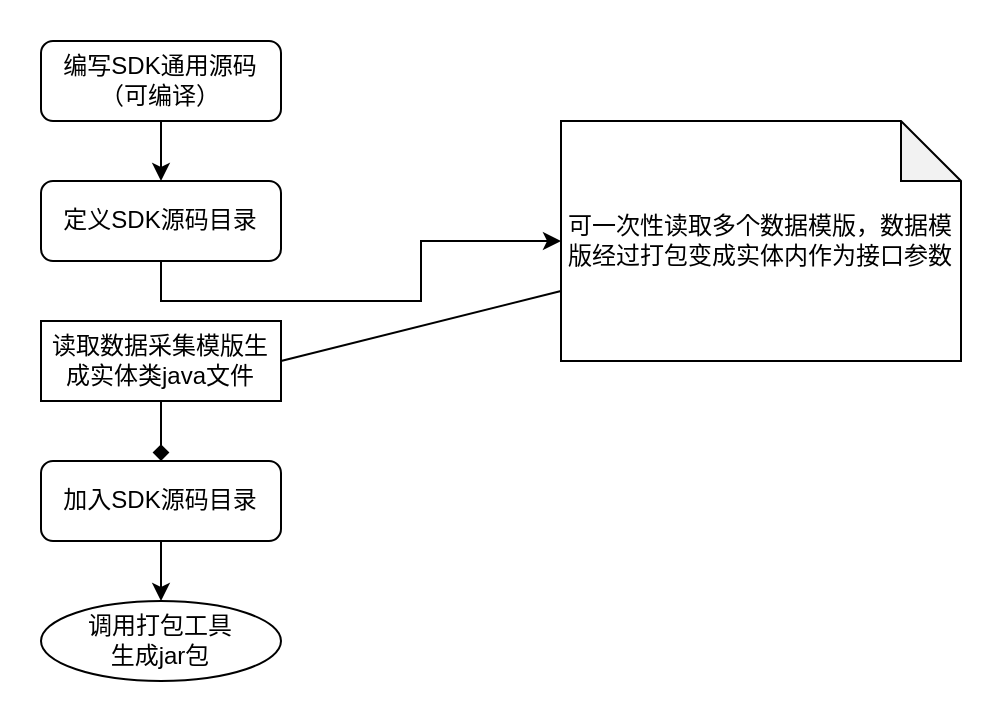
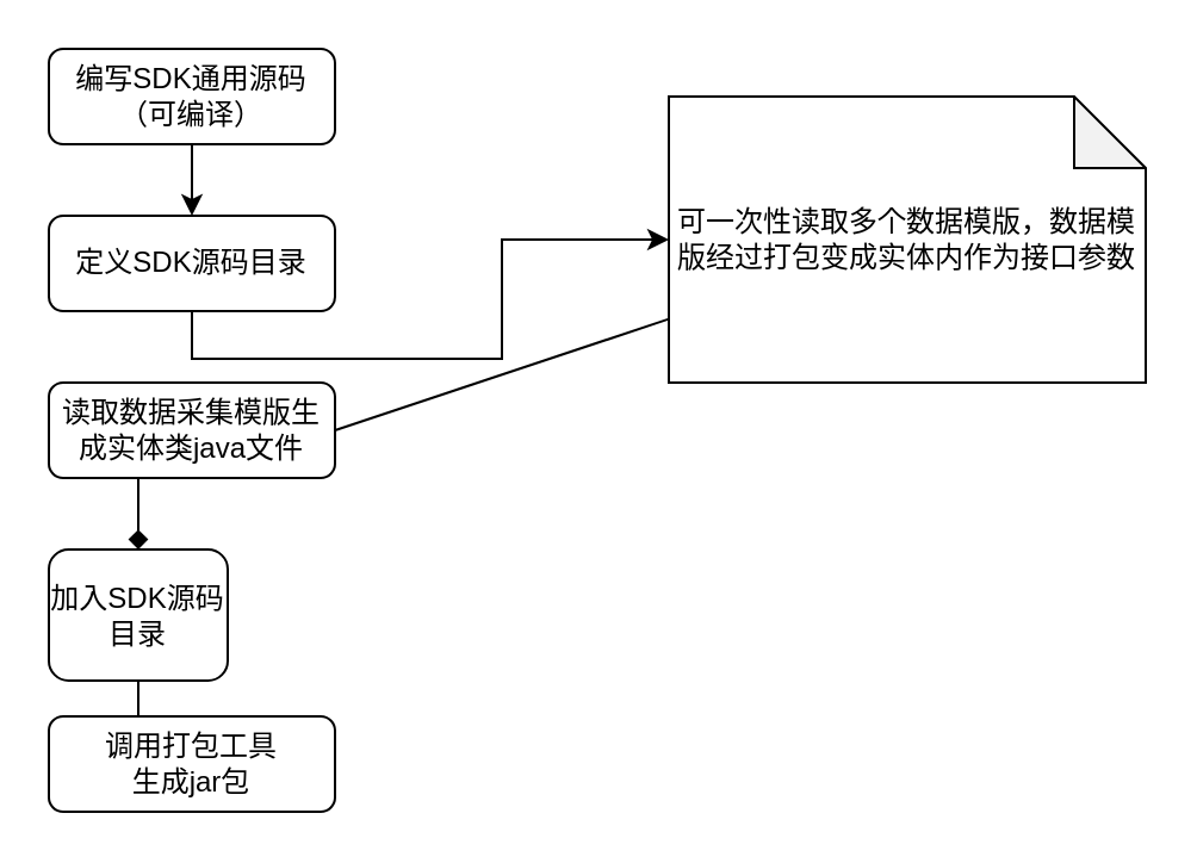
- <mxCell id="6" value="可一次性读取多个数据模版，数据模版经过打包变成实体内作为接口参数" style="shape=note;whiteSpace=wrap;html=1;backgroundOutline=1;darkOpacity=0.05;" parent="1" vertex="1"><mxGeometry x="280" y="60" width="200" height="120" as="geometry" /></mxCell>
+ <mxCell id="6" value="可一次性读取多个数据模版，数据模版经过打包变成实体内作为接口参数" style="shape=note;whiteSpace=wrap;html=1;backgroundOutline=1;darkOpacity=0.05;" parent="1" vertex="1"><mxGeometry x="280" y="40" width="200" height="120" as="geometry" /></mxCell>
- <mxCell id="5" value="读取数据采集模版生成实体类java文件" style="whiteSpace=wrap;html=1;rounded=0;" parent="1" vertex="1"><mxGeometry x="20" y="160" width="120" height="40" as="geometry" /></mxCell>
+ <mxCell id="5" value="读取数据采集模版生成实体类java文件" style="rounded=1;whiteSpace=wrap;html=1;" parent="1" vertex="1"><mxGeometry x="20" y="160" width="120" height="40" as="geometry" /></mxCell>
- <mxCell id="3" value="加入SDK源码目录" style="rounded=1;whiteSpace=wrap;html=1;" parent="1" vertex="1"><mxGeometry x="20" y="230" width="120" height="40" as="geometry" /></mxCell>
+ <mxCell id="3" value="加入SDK源码目录" style="rounded=1;whiteSpace=wrap;html=1;" parent="1" vertex="1"><mxGeometry x="20" y="230" width="75" height="55" as="geometry" /></mxCell>
- <mxCell id="12" value="调用打包工具&lt;br&gt;生成jar包" style="ellipse;whiteSpace=wrap;html=1;" parent="1" vertex="1"><mxGeometry x="20" y="300" width="120" height="40" as="geometry" /></mxCell>
+ <mxCell id="12" value="调用打包工具&lt;br&gt;生成jar包" style="rounded=1;whiteSpace=wrap;html=1;" parent="1" vertex="1"><mxGeometry x="20" y="300" width="120" height="40" as="geometry" /></mxCell>
